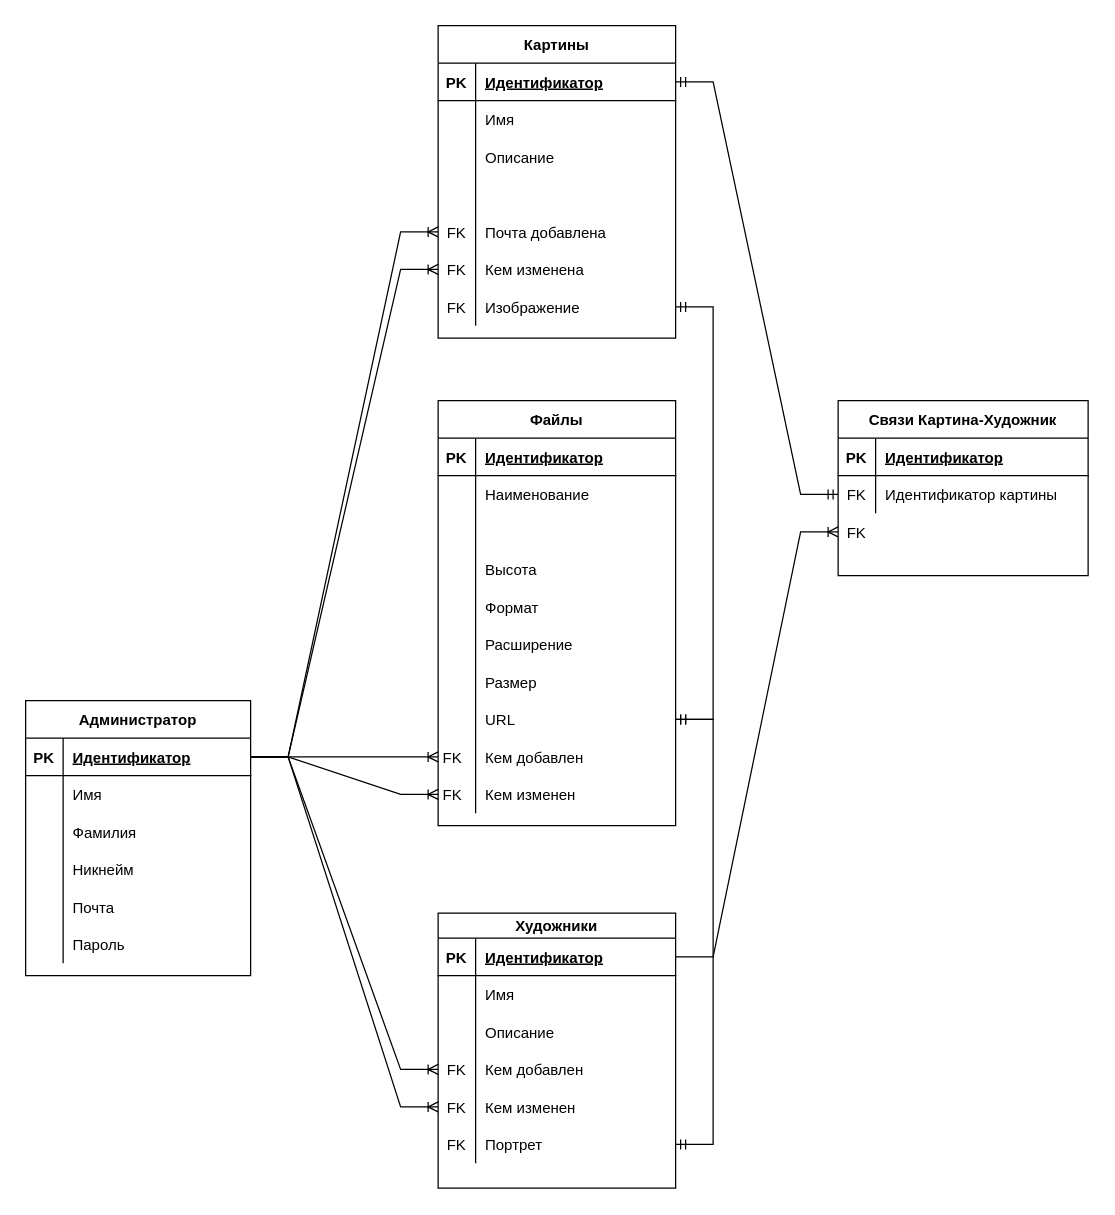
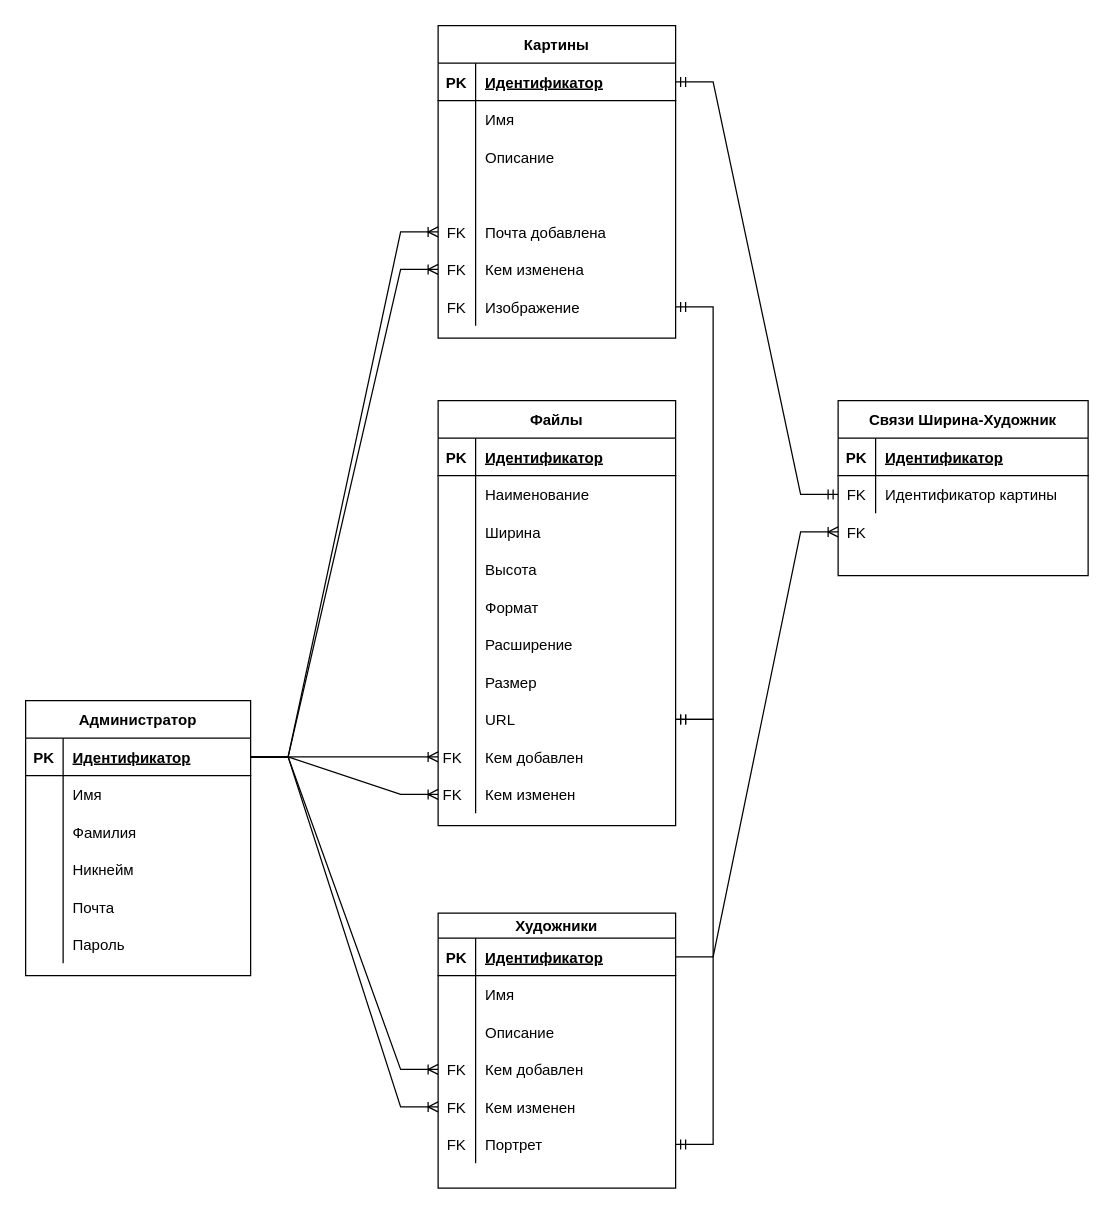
- <mxCell id="61" value="Связи Картина-Художник" style="shape=table;startSize=30;container=1;collapsible=1;childLayout=tableLayout;fixedRows=1;rowLines=0;fontStyle=1;align=center;resizeLast=1;" parent="1" vertex="1"><mxGeometry x="670" y="320" width="200" height="140" as="geometry" /></mxCell>
+ <mxCell id="61" value="Связи Ширина-Художник" style="shape=table;startSize=30;container=1;collapsible=1;childLayout=tableLayout;fixedRows=1;rowLines=0;fontStyle=1;align=center;resizeLast=1;" parent="1" vertex="1"><mxGeometry x="670" y="320" width="200" height="140" as="geometry" /></mxCell>
+ <mxCell id="80" value="Ширина" style="shape=partialRectangle;overflow=hidden;connectable=0;fillColor=none;top=0;left=0;bottom=0;right=0;align=left;spacingLeft=6;" parent="78" vertex="1"><mxGeometry x="30" width="160" height="30" as="geometry"><mxRectangle width="160" height="30" as="alternateBounds" /></mxGeometry></mxCell>
